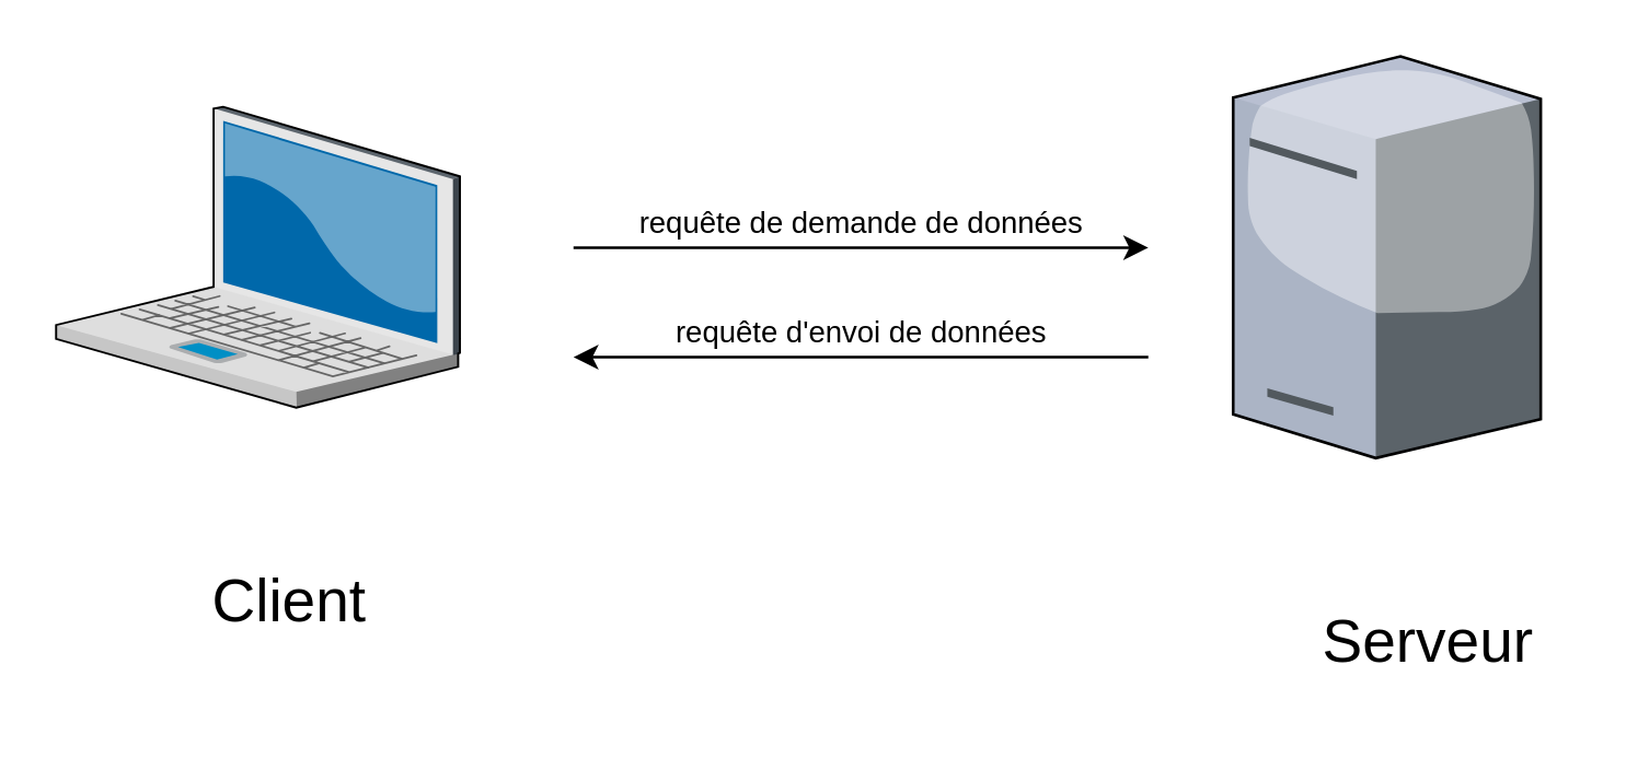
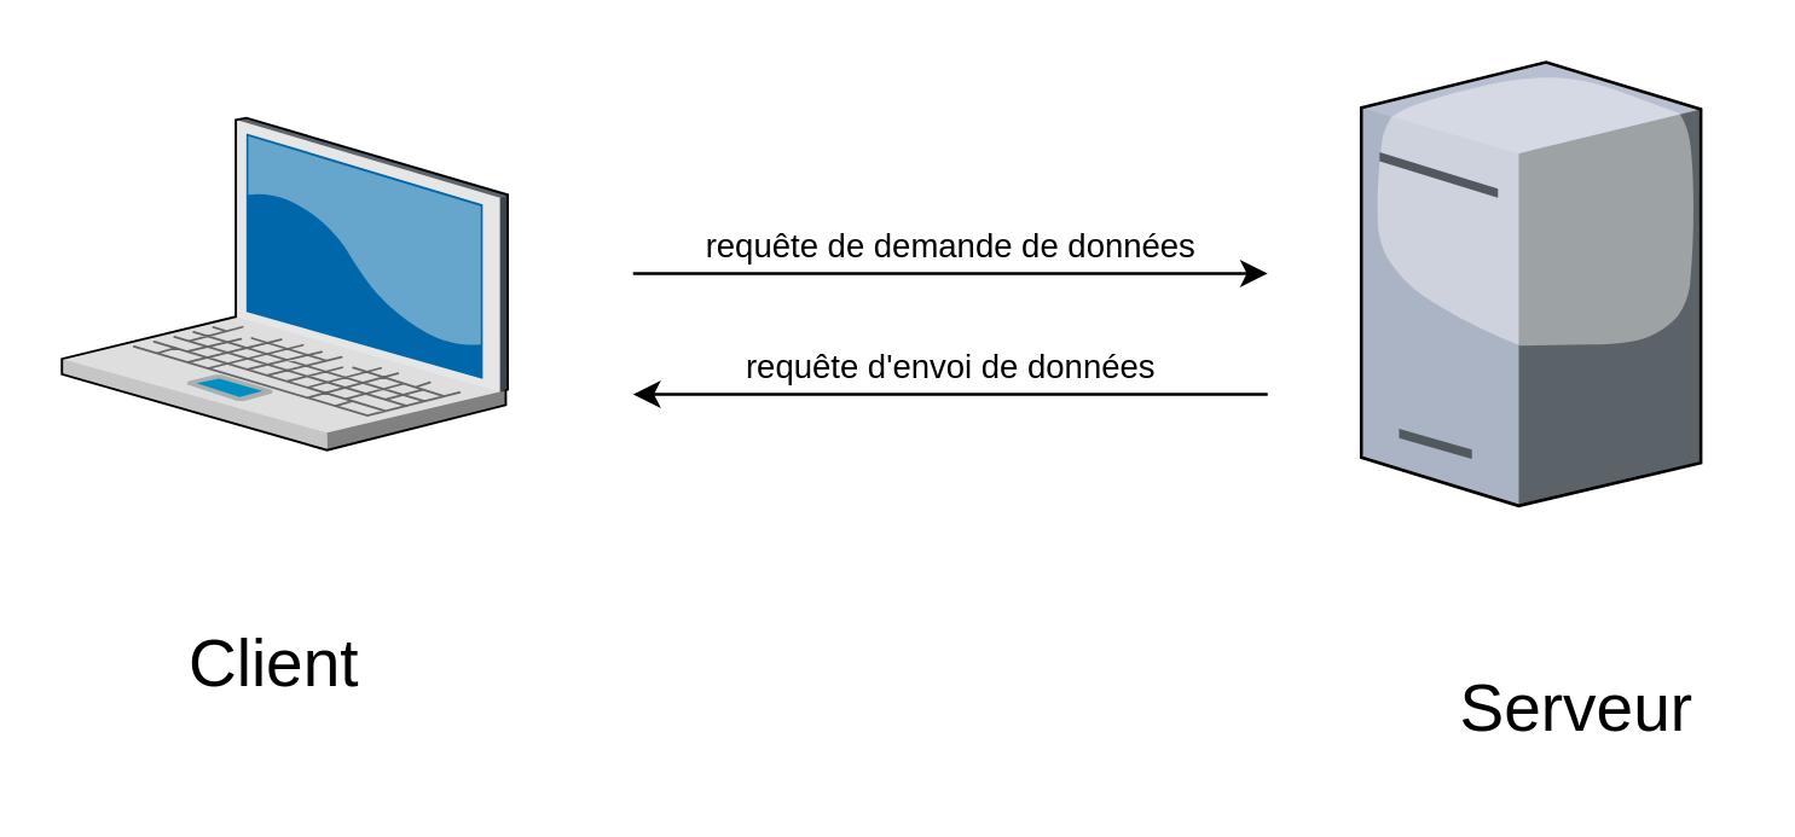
- <mxCell id="6" value="&lt;font style=&quot;font-size: 22px;&quot;&gt;Client&lt;/font&gt;" style="text;html=1;align=center;verticalAlign=middle;resizable=0;points=[];autosize=1;strokeColor=none;fillColor=none;strokeWidth=2;" vertex="1" parent="1"><mxGeometry x="65" y="200" width="80" height="40" as="geometry" /></mxCell>
+ <mxCell id="6" value="&lt;font style=&quot;font-size: 22px;&quot;&gt;Client&lt;/font&gt;" style="text;html=1;align=center;verticalAlign=middle;resizable=0;points=[];autosize=1;strokeColor=none;fillColor=none;strokeWidth=2;" vertex="1" parent="1"><mxGeometry x="50" y="200" width="80" height="40" as="geometry" /></mxCell>
